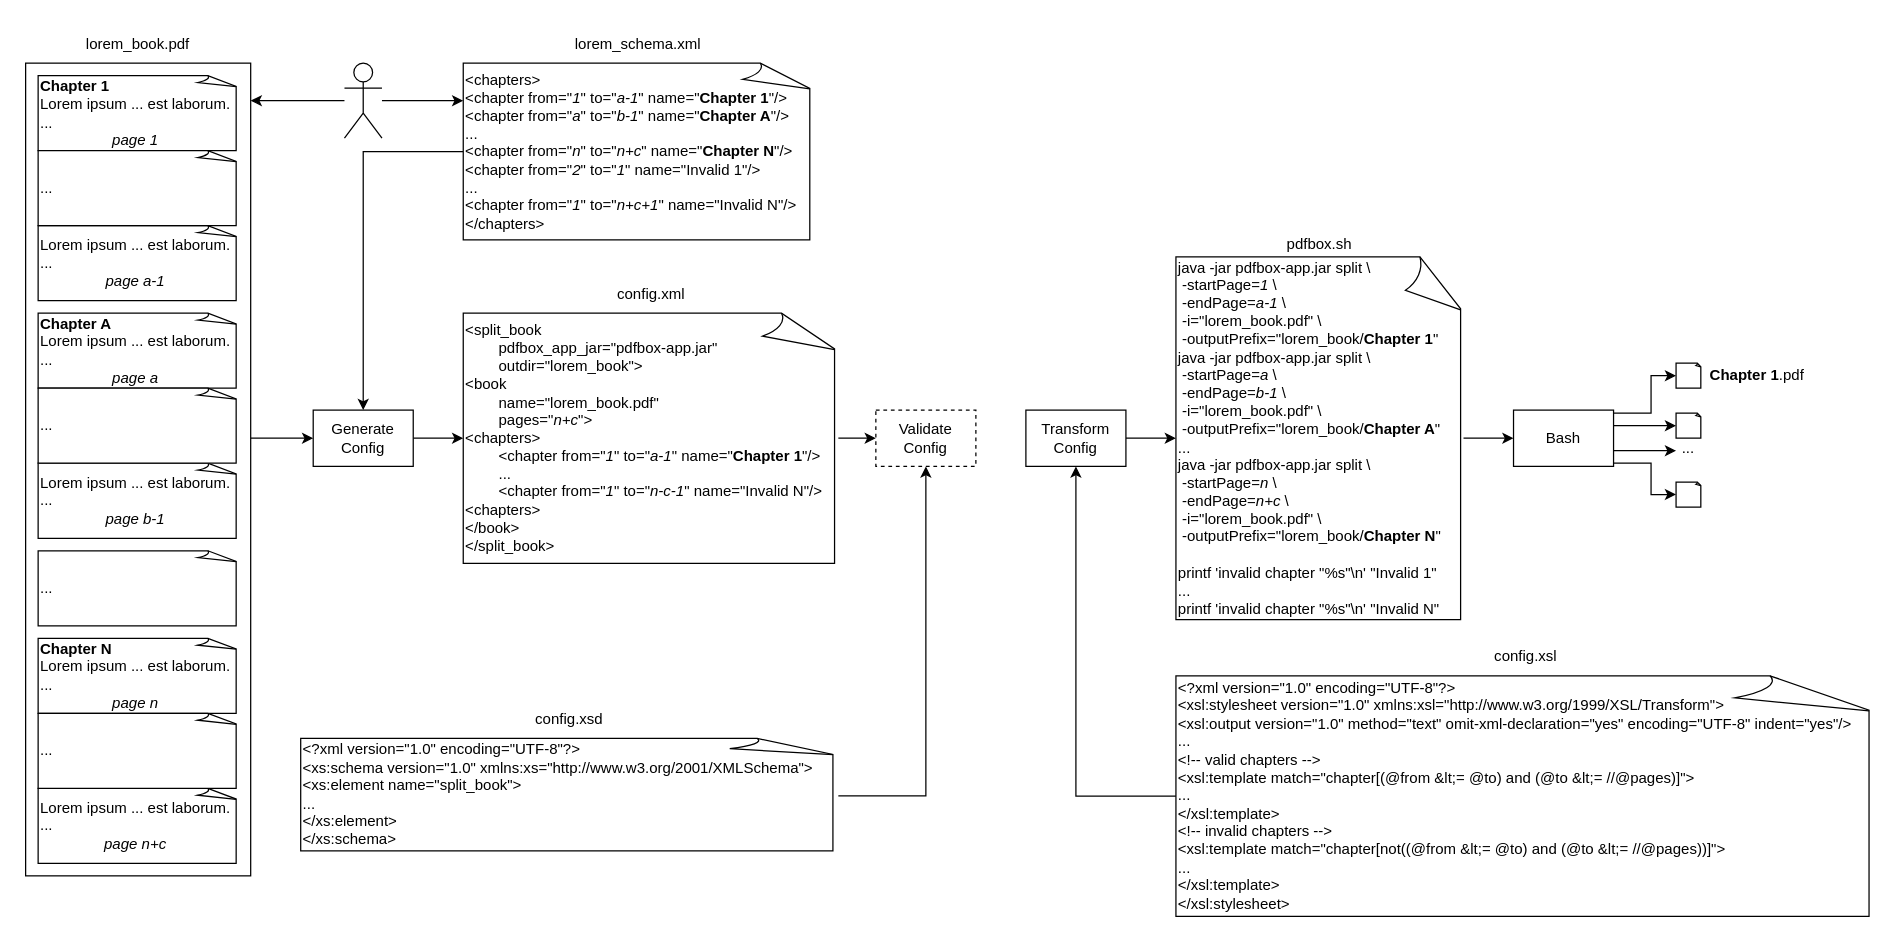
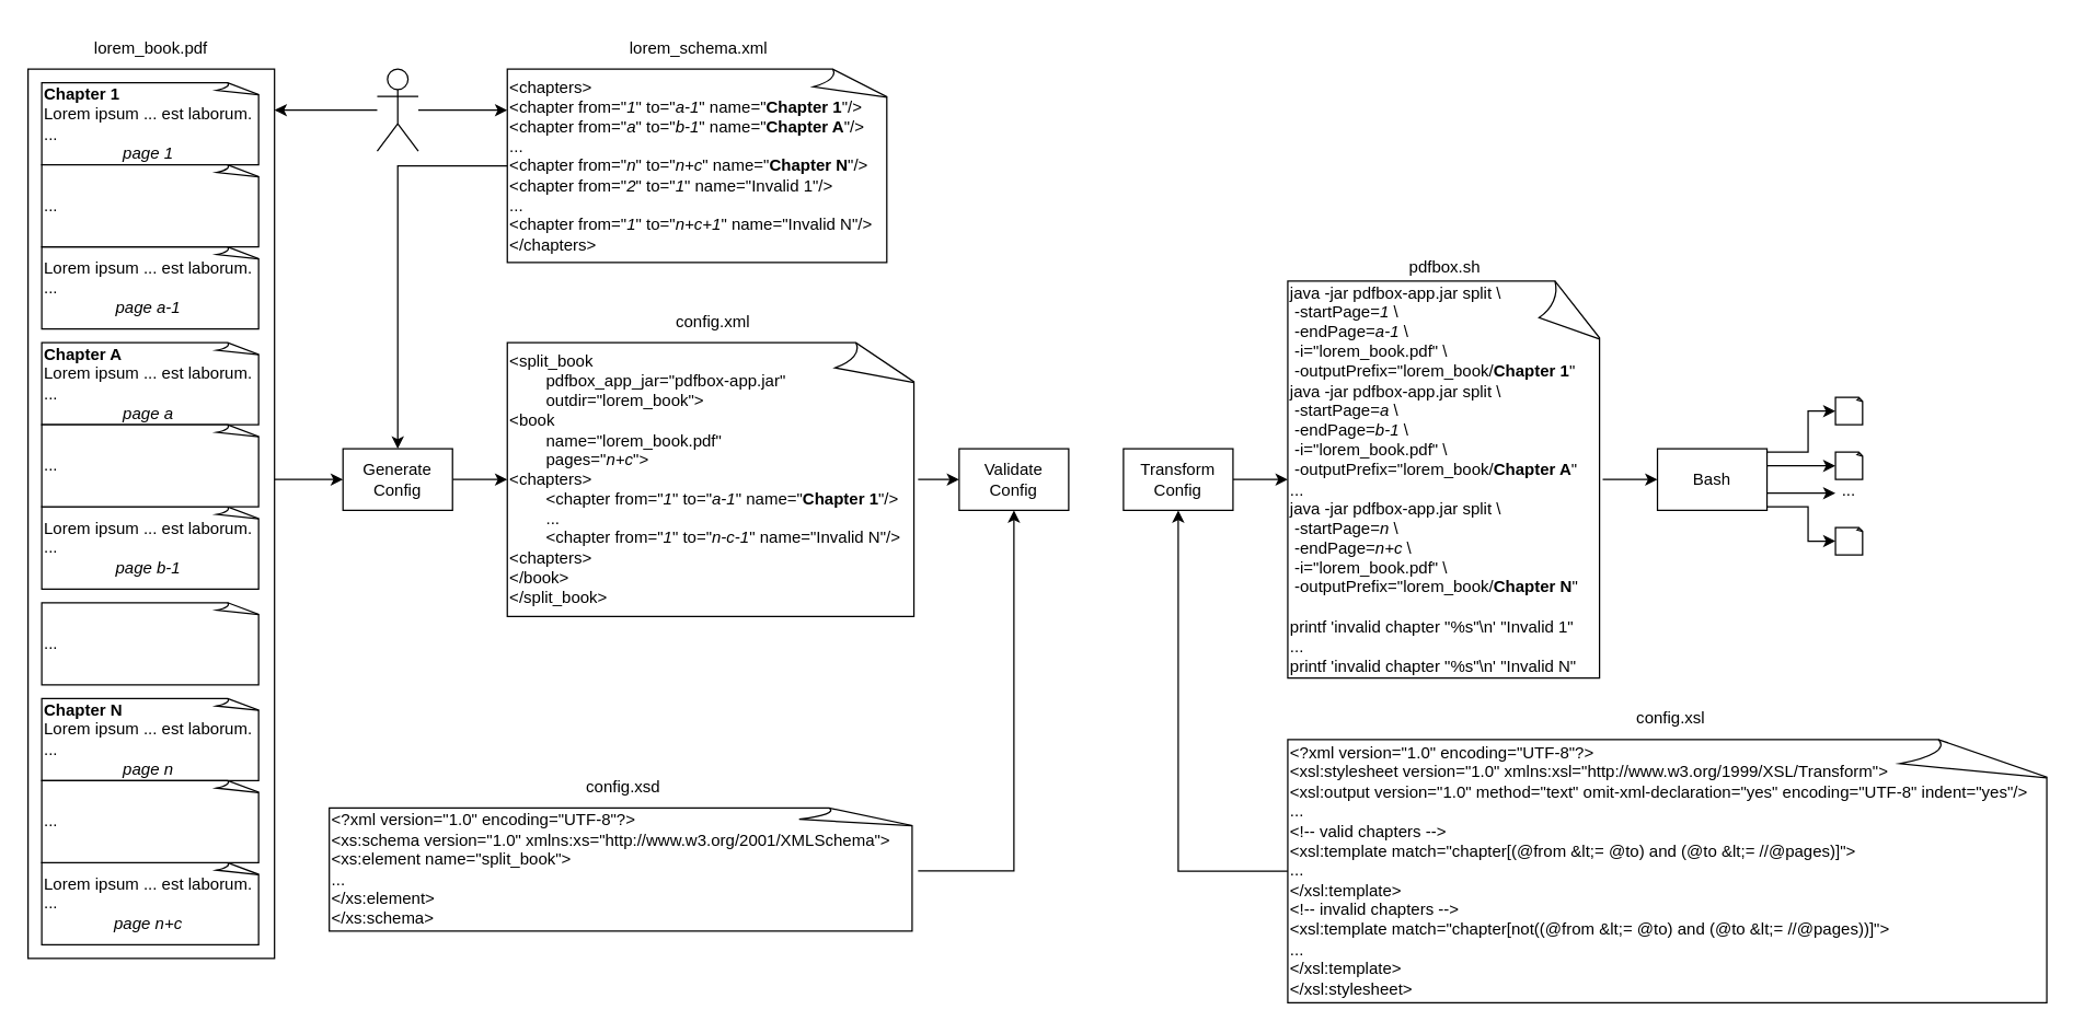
- <mxCell id="44" value="&lt;b&gt;Chapter 1&lt;/b&gt;.pdf" style="text;html=1;align=center;verticalAlign=middle;whiteSpace=wrap;rounded=0;" parent="1" vertex="1"><mxGeometry x="1365" y="285" width="80" height="30" as="geometry" /></mxCell>
- <mxCell id="29" value="Validate&lt;div&gt;Config&lt;/div&gt;" style="rounded=0;whiteSpace=wrap;html=1;dashed=1;" parent="1" vertex="1"><mxGeometry x="700" y="327.5" width="80" height="45" as="geometry" /></mxCell>
+ <mxCell id="29" value="Validate&lt;div&gt;Config&lt;/div&gt;" style="rounded=0;whiteSpace=wrap;html=1;" parent="1" vertex="1"><mxGeometry x="700" y="327.5" width="80" height="45" as="geometry" /></mxCell>
